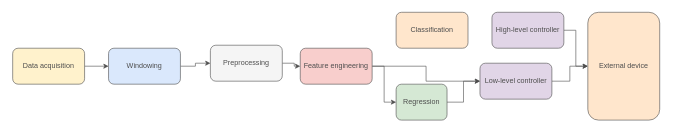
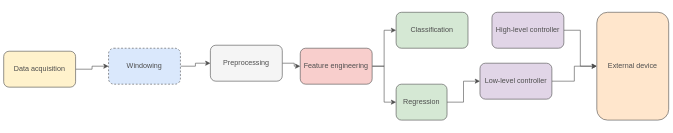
- <mxCell id="11" value="Classification" style="rounded=1;whiteSpace=wrap;html=1;fillColor=#ffe6cc;strokeColor=#4D4D4D;fontColor=#4D4D4D;" vertex="1" parent="1"><mxGeometry x="660" y="20" width="120" height="60" as="geometry" /></mxCell>
+ <mxCell id="11" value="Classification" style="rounded=1;whiteSpace=wrap;html=1;fillColor=#d5e8d4;strokeColor=#4D4D4D;fontColor=#4D4D4D;" vertex="1" parent="1"><mxGeometry x="660" y="20" width="120" height="60" as="geometry" /></mxCell>
- <mxCell id="3" value="Data acquisition" style="rounded=1;whiteSpace=wrap;html=1;fillColor=#fff2cc;strokeColor=#4D4D4D;fontColor=#4D4D4D;" vertex="1" parent="1"><mxGeometry x="20" y="80" width="120" height="60" as="geometry" /></mxCell>
+ <mxCell id="3" value="Data acquisition" style="rounded=1;whiteSpace=wrap;html=1;fillColor=#fff2cc;strokeColor=#4D4D4D;fontColor=#4D4D4D;" vertex="1" parent="1"><mxGeometry x="5" y="85" width="120" height="60" as="geometry" /></mxCell>
- <mxCell id="5" value="Windowing" style="rounded=1;whiteSpace=wrap;html=1;fillColor=#dae8fc;strokeColor=#4D4D4D;fontColor=#4D4D4D;" vertex="1" parent="1"><mxGeometry x="180" y="80" width="120" height="60" as="geometry" /></mxCell>
+ <mxCell id="5" value="Windowing" style="rounded=1;whiteSpace=wrap;html=1;fillColor=#dae8fc;strokeColor=#4D4D4D;fontColor=#4D4D4D;dashed=1;" vertex="1" parent="1"><mxGeometry x="180" y="80" width="120" height="60" as="geometry" /></mxCell>
- <mxCell id="18" value="External device" style="rounded=1;whiteSpace=wrap;html=1;fillColor=#ffe6cc;strokeColor=#4D4D4D;fontColor=#4D4D4D;" vertex="1" parent="1"><mxGeometry x="980" y="20" width="120" height="180" as="geometry" /></mxCell>
+ <mxCell id="18" value="External device" style="rounded=1;whiteSpace=wrap;html=1;fillColor=#ffe6cc;strokeColor=#4D4D4D;fontColor=#4D4D4D;" vertex="1" parent="1"><mxGeometry x="995" y="20" width="120" height="180" as="geometry" /></mxCell>
- <mxCell id="8" style="edgeStyle=orthogonalEdgeStyle;rounded=0;orthogonalLoop=1;jettySize=auto;html=1;fontColor=#4D4D4D;strokeColor=#4D4D4D;" edge="1" parent="1" source="10" target="17"><mxGeometry relative="1" as="geometry" /></mxCell>
+ <mxCell id="8" style="edgeStyle=orthogonalEdgeStyle;rounded=0;orthogonalLoop=1;jettySize=auto;html=1;entryX=0;entryY=0.5;entryDx=0;entryDy=0;fontColor=#4D4D4D;strokeColor=#4D4D4D;" edge="1" parent="1" source="10" target="11"><mxGeometry relative="1" as="geometry" /></mxCell>
